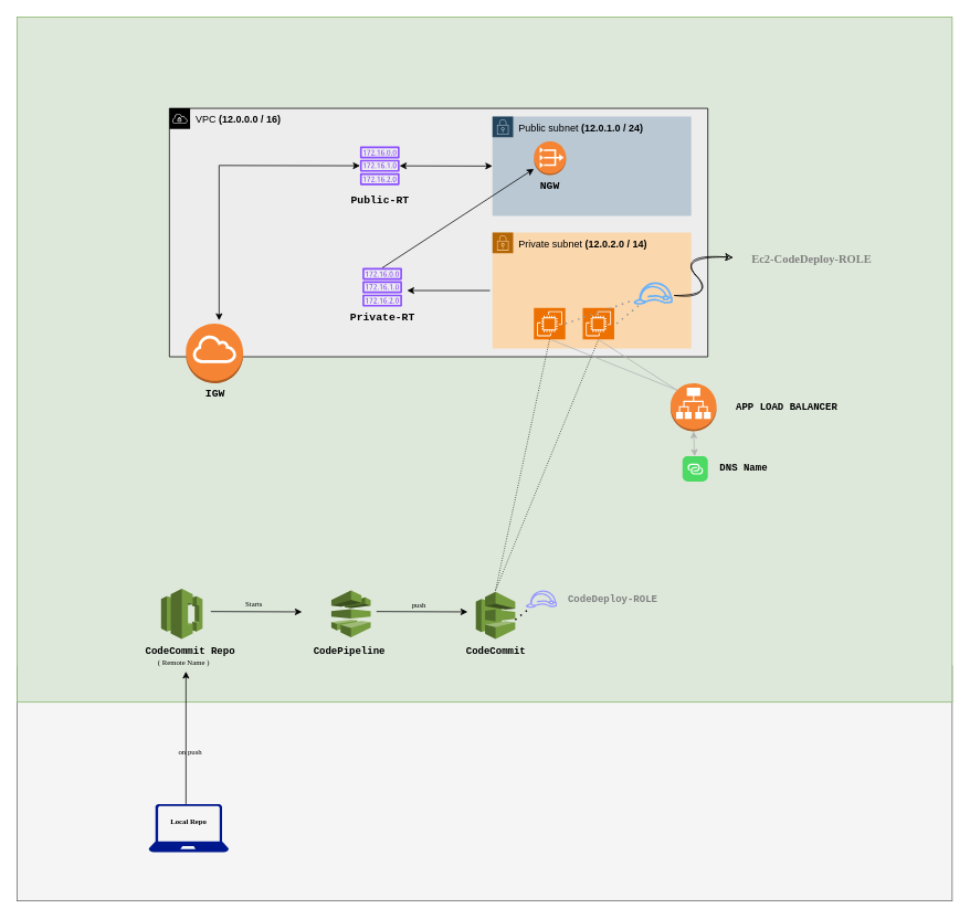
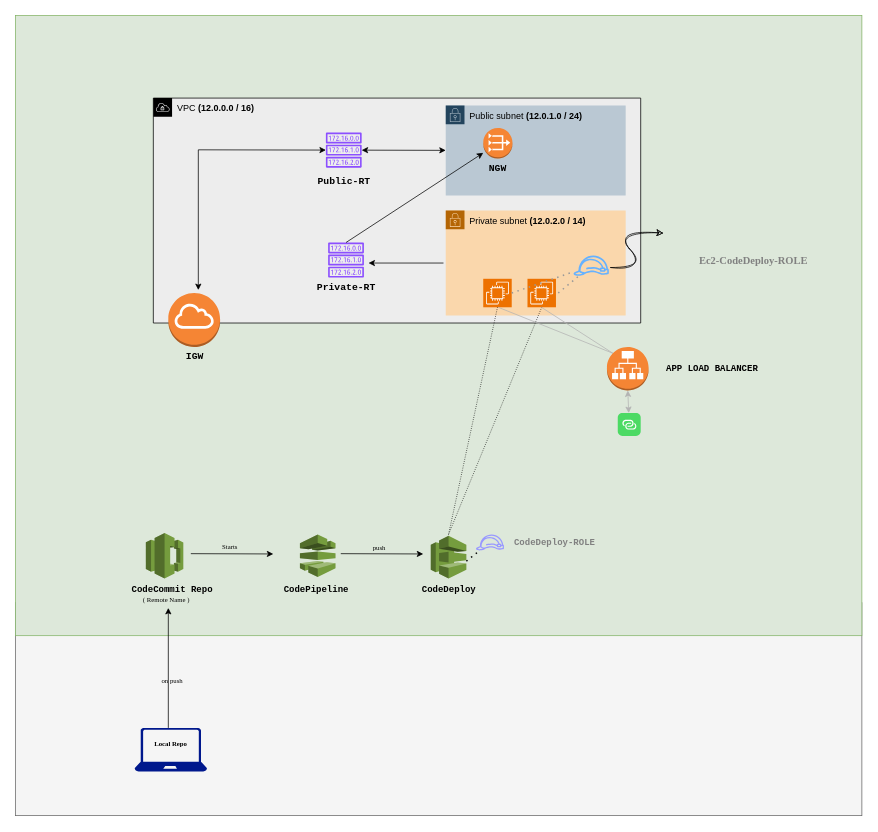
- <mxCell id="16" value="Ec2-CodeDeploy-ROLE" style="text;html=1;align=center;verticalAlign=middle;resizable=0;points=[];autosize=1;strokeColor=none;fillColor=none;fontStyle=1;fontFamily=Lucida Console;fontSize=14;fontColor=#808080;" vertex="1" parent="1"><mxGeometry x="884" y="298" width="190" height="30" as="geometry" /></mxCell>
+ <mxCell id="16" value="Ec2-CodeDeploy-ROLE" style="text;html=1;align=center;verticalAlign=middle;resizable=0;points=[];autosize=1;strokeColor=none;fillColor=none;fontStyle=1;fontFamily=Lucida Console;fontSize=14;fontColor=#808080;" vertex="1" parent="1"><mxGeometry x="909" y="333" width="190" height="30" as="geometry" /></mxCell>
- <mxCell id="38" value="DNS Name" style="text;html=1;align=center;verticalAlign=middle;resizable=0;points=[];autosize=1;strokeColor=none;fillColor=none;fontStyle=1;fontFamily=Courier New;fontSize=12;" vertex="1" parent="1"><mxGeometry x="859" y="552.3" width="76" height="26" as="geometry" /></mxCell>
- <mxCell id="35" value="CodeCommit" style="text;html=1;align=center;verticalAlign=middle;resizable=0;points=[];autosize=1;strokeColor=none;fillColor=none;fontStyle=1;fontFamily=Courier New;fontSize=12;" vertex="1" parent="1"><mxGeometry x="547.75" y="770.78" width="100" height="30" as="geometry" /></mxCell>
+ <mxCell id="35" value="CodeDeploy" style="text;html=1;align=center;verticalAlign=middle;resizable=0;points=[];autosize=1;strokeColor=none;fillColor=none;fontStyle=1;fontFamily=Courier New;fontSize=12;" vertex="1" parent="1"><mxGeometry x="547.75" y="770.78" width="100" height="30" as="geometry" /></mxCell>
